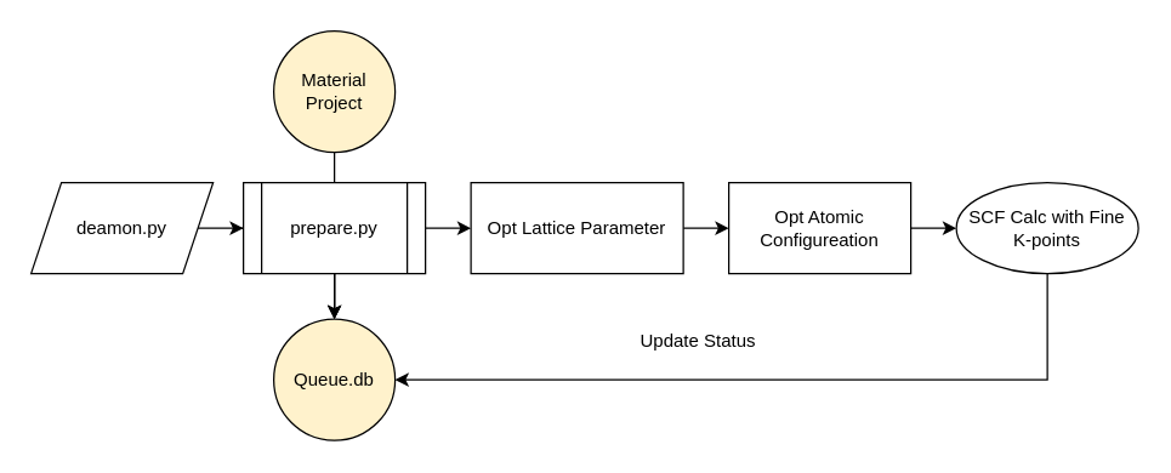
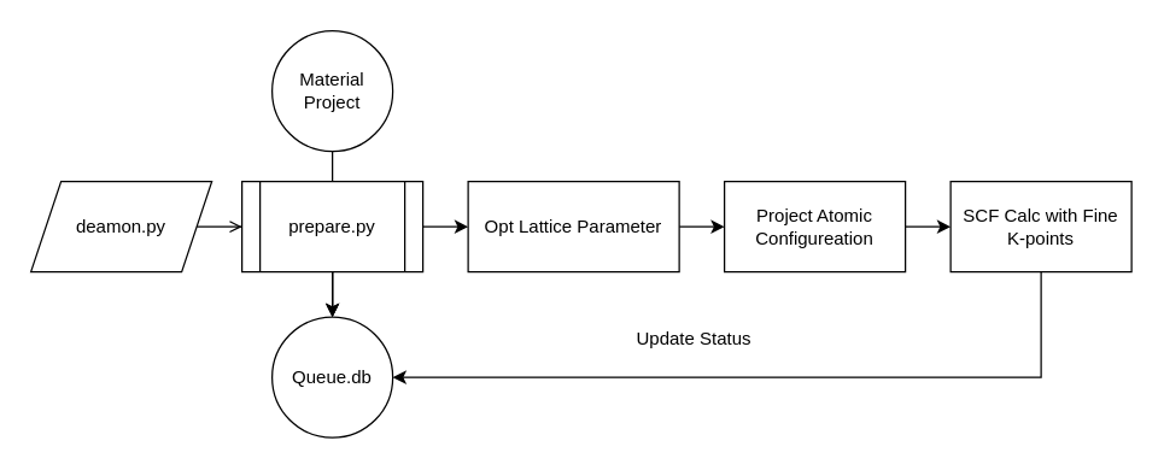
- <mxCell id="4" value="Material Project" style="ellipse;whiteSpace=wrap;html=1;aspect=fixed;fillColor=#fff2cc;" vertex="1" parent="1"><mxGeometry x="180" y="20" width="80" height="80" as="geometry" /></mxCell>
+ <mxCell id="4" value="Material Project" style="ellipse;whiteSpace=wrap;html=1;aspect=fixed;" vertex="1" parent="1"><mxGeometry x="180" y="20" width="80" height="80" as="geometry" /></mxCell>
- <mxCell id="3" value="" style="edgeStyle=orthogonalEdgeStyle;rounded=0;orthogonalLoop=1;jettySize=auto;html=1;" edge="1" parent="1" source="4" target="10"><mxGeometry relative="1" as="geometry" /></mxCell>
+ <mxCell id="3" value="" style="edgeStyle=orthogonalEdgeStyle;rounded=0;orthogonalLoop=1;jettySize=auto;html=1;endArrow=open;" edge="1" parent="1" source="4" target="10"><mxGeometry relative="1" as="geometry" /></mxCell>
- <mxCell id="5" value="" style="edgeStyle=orthogonalEdgeStyle;rounded=0;orthogonalLoop=1;jettySize=auto;html=1;" edge="1" parent="1" source="6" target="9"><mxGeometry relative="1" as="geometry" /></mxCell>
+ <mxCell id="5" value="" style="edgeStyle=orthogonalEdgeStyle;rounded=0;orthogonalLoop=1;jettySize=auto;html=1;endArrow=open;" edge="1" parent="1" source="6" target="9"><mxGeometry relative="1" as="geometry" /></mxCell>
- <mxCell id="14" value="Opt Atomic Configureation" style="whiteSpace=wrap;html=1;rounded=0;" vertex="1" parent="1"><mxGeometry x="480" y="120" width="120" height="60" as="geometry" /></mxCell>
+ <mxCell id="14" value="Project Atomic Configureation" style="whiteSpace=wrap;html=1;rounded=0;" vertex="1" parent="1"><mxGeometry x="480" y="120" width="120" height="60" as="geometry" /></mxCell>
- <mxCell id="15" value="SCF Calc with Fine K-points" style="ellipse;whiteSpace=wrap;html=1;" vertex="1" parent="1"><mxGeometry x="630" y="120" width="120" height="60" as="geometry" /></mxCell>
+ <mxCell id="15" value="SCF Calc with Fine K-points" style="whiteSpace=wrap;html=1;rounded=0;" vertex="1" parent="1"><mxGeometry x="630" y="120" width="120" height="60" as="geometry" /></mxCell>
- <mxCell id="10" value="Queue.db" style="ellipse;whiteSpace=wrap;html=1;aspect=fixed;fillColor=#fff2cc;" vertex="1" parent="1"><mxGeometry x="180" y="210" width="80" height="80" as="geometry" /></mxCell>
+ <mxCell id="10" value="Queue.db" style="ellipse;whiteSpace=wrap;html=1;aspect=fixed;" vertex="1" parent="1"><mxGeometry x="180" y="210" width="80" height="80" as="geometry" /></mxCell>
